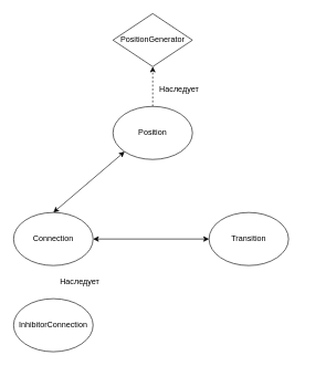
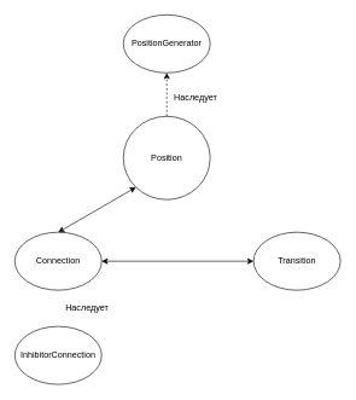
- <mxCell id="5" value="PositionGenerator" style="rhombus;whiteSpace=wrap;html=1;" parent="1" vertex="1"><mxGeometry x="170" y="20" width="120" height="80" as="geometry" /></mxCell>
+ <mxCell id="5" value="PositionGenerator" style="ellipse;whiteSpace=wrap;html=1;" parent="1" vertex="1"><mxGeometry x="170" y="20" width="120" height="80" as="geometry" /></mxCell>
- <mxCell id="2" value="Position" style="ellipse;whiteSpace=wrap;html=1;" parent="1" vertex="1"><mxGeometry x="170" y="160" width="120" height="80" as="geometry" /></mxCell>
+ <mxCell id="2" value="Position" style="ellipse;whiteSpace=wrap;html=1;" parent="1" vertex="1"><mxGeometry x="170" y="160" width="120" height="115" as="geometry" /></mxCell>
- <mxCell id="4" value="Transition" style="ellipse;whiteSpace=wrap;html=1;" parent="1" vertex="1"><mxGeometry x="315" y="320" width="120" height="80" as="geometry" /></mxCell>
+ <mxCell id="4" value="Transition" style="ellipse;whiteSpace=wrap;html=1;" parent="1" vertex="1"><mxGeometry x="350" y="320" width="120" height="80" as="geometry" /></mxCell>
